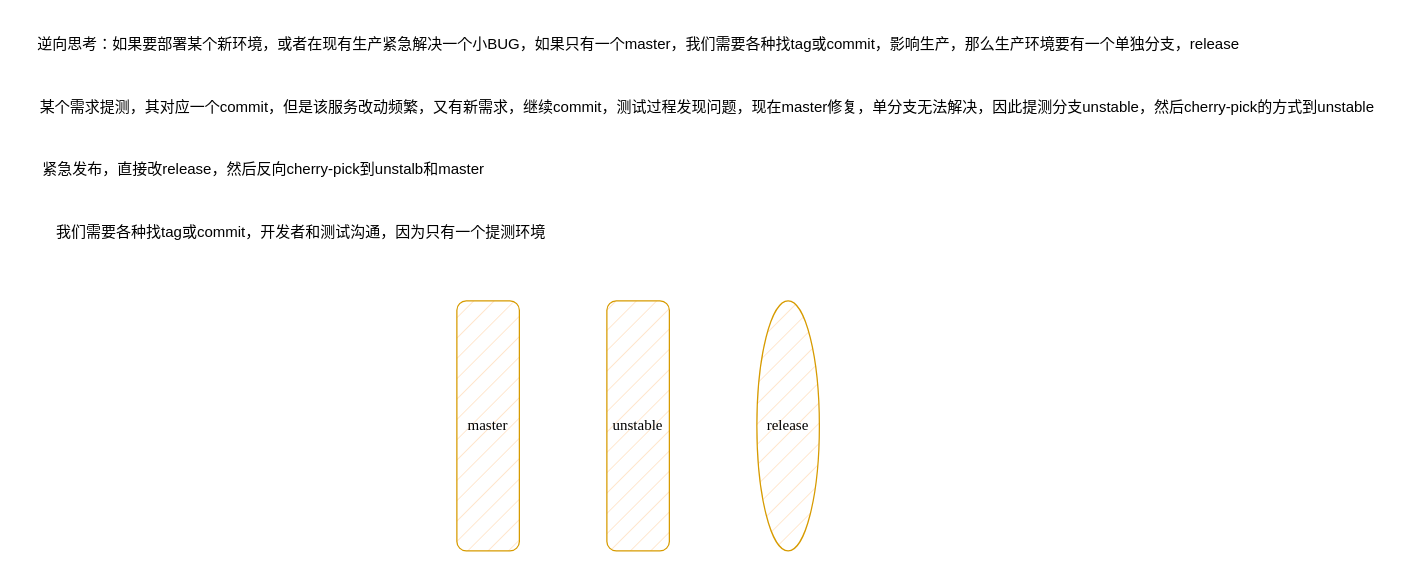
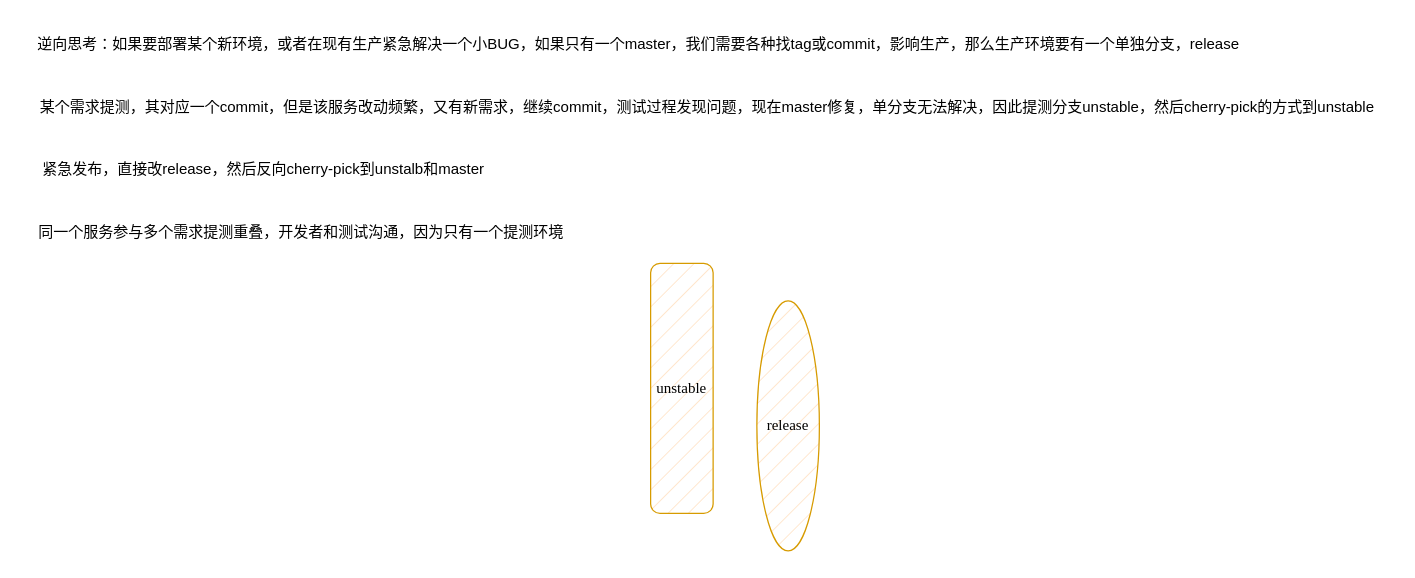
- <mxCell id="8" value="我们需要各种找tag或commit，开发者和测试沟通，因为只有一个提测环境" style="text;html=1;align=center;verticalAlign=middle;resizable=0;points=[];autosize=1;strokeColor=none;fillColor=none;" vertex="1" parent="1"><mxGeometry x="20" y="170" width="440" height="30" as="geometry" /></mxCell>
+ <mxCell id="8" value="同一个服务参与多个需求提测重叠，开发者和测试沟通，因为只有一个提测环境" style="text;html=1;align=center;verticalAlign=middle;resizable=0;points=[];autosize=1;strokeColor=none;fillColor=none;" vertex="1" parent="1"><mxGeometry x="20" y="170" width="440" height="30" as="geometry" /></mxCell>
- <mxCell id="5" value="&lt;font face=&quot;Comic Sans MS&quot;&gt;master&lt;/font&gt;" style="rounded=1;whiteSpace=wrap;html=1;fillStyle=hatch;fillColor=#ffe6cc;strokeColor=#d79b00;" vertex="1" parent="1"><mxGeometry x="365" y="240" width="50" height="200" as="geometry" /></mxCell>
- <mxCell id="6" value="&lt;font face=&quot;Comic Sans MS&quot;&gt;unstable&lt;/font&gt;" style="rounded=1;whiteSpace=wrap;html=1;fillStyle=hatch;fillColor=#ffe6cc;strokeColor=#d79b00;" vertex="1" parent="1"><mxGeometry x="485" y="240" width="50" height="200" as="geometry" /></mxCell>
+ <mxCell id="6" value="&lt;font face=&quot;Comic Sans MS&quot;&gt;unstable&lt;/font&gt;" style="rounded=1;whiteSpace=wrap;html=1;fillStyle=hatch;fillColor=#ffe6cc;strokeColor=#d79b00;" vertex="1" parent="1"><mxGeometry x="520" y="210" width="50" height="200" as="geometry" /></mxCell>
